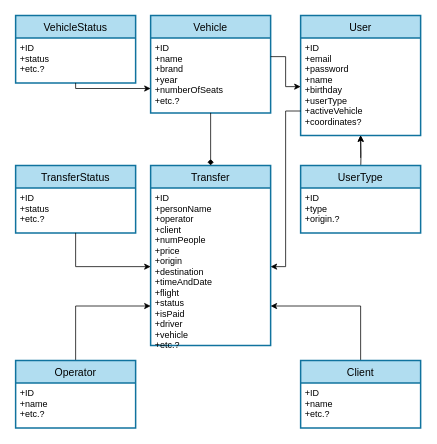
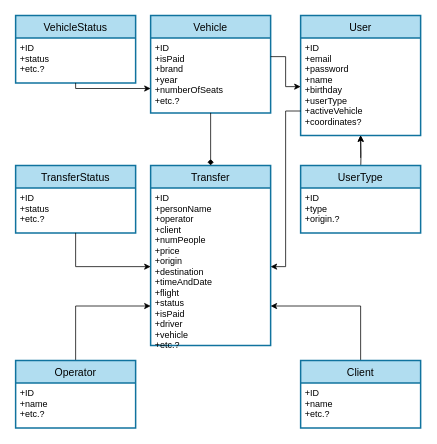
- <mxCell id="3" value="+ID&#10;+name&#10;+brand&#10;+year&#10;+numberOfSeats&#10;+etc.?" style="align=left;strokeColor=none;fillColor=none;spacingLeft=4;fontSize=12;verticalAlign=top;resizable=0;rotatable=0;part=1;rounded=0;" parent="2" vertex="1"><mxGeometry y="30" width="160" height="100" as="geometry" /></mxCell>
+ <mxCell id="3" value="+ID&#10;+isPaid&#10;+brand&#10;+year&#10;+numberOfSeats&#10;+etc.?" style="align=left;strokeColor=none;fillColor=none;spacingLeft=4;fontSize=12;verticalAlign=top;resizable=0;rotatable=0;part=1;rounded=0;" parent="2" vertex="1"><mxGeometry y="30" width="160" height="100" as="geometry" /></mxCell>
